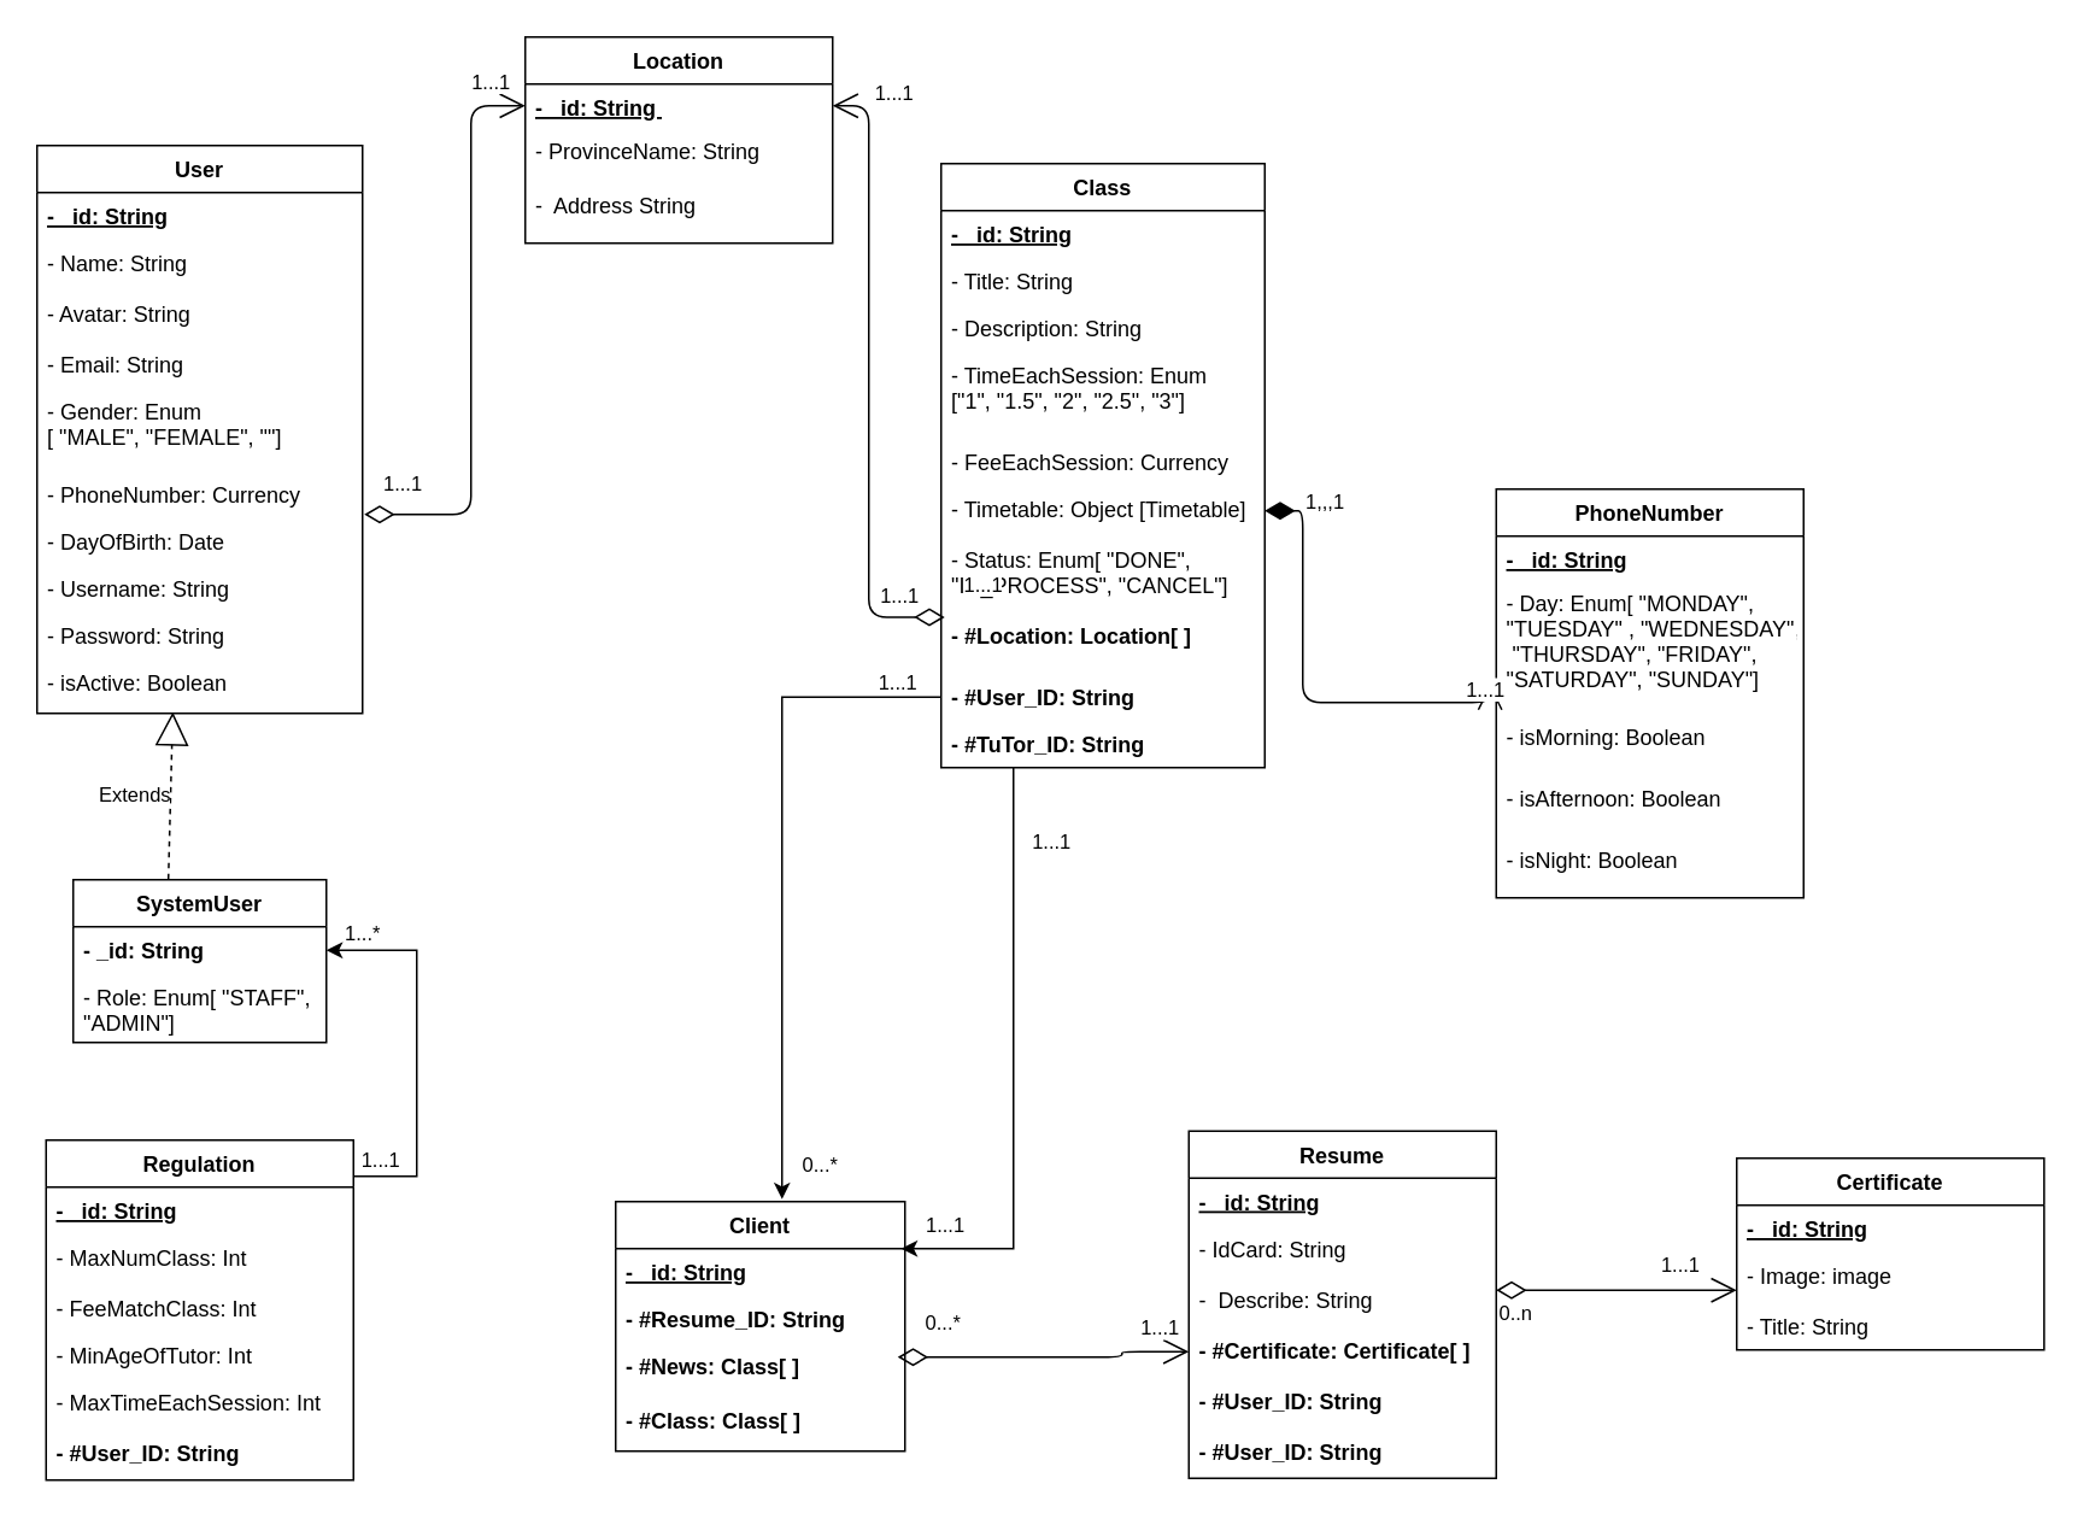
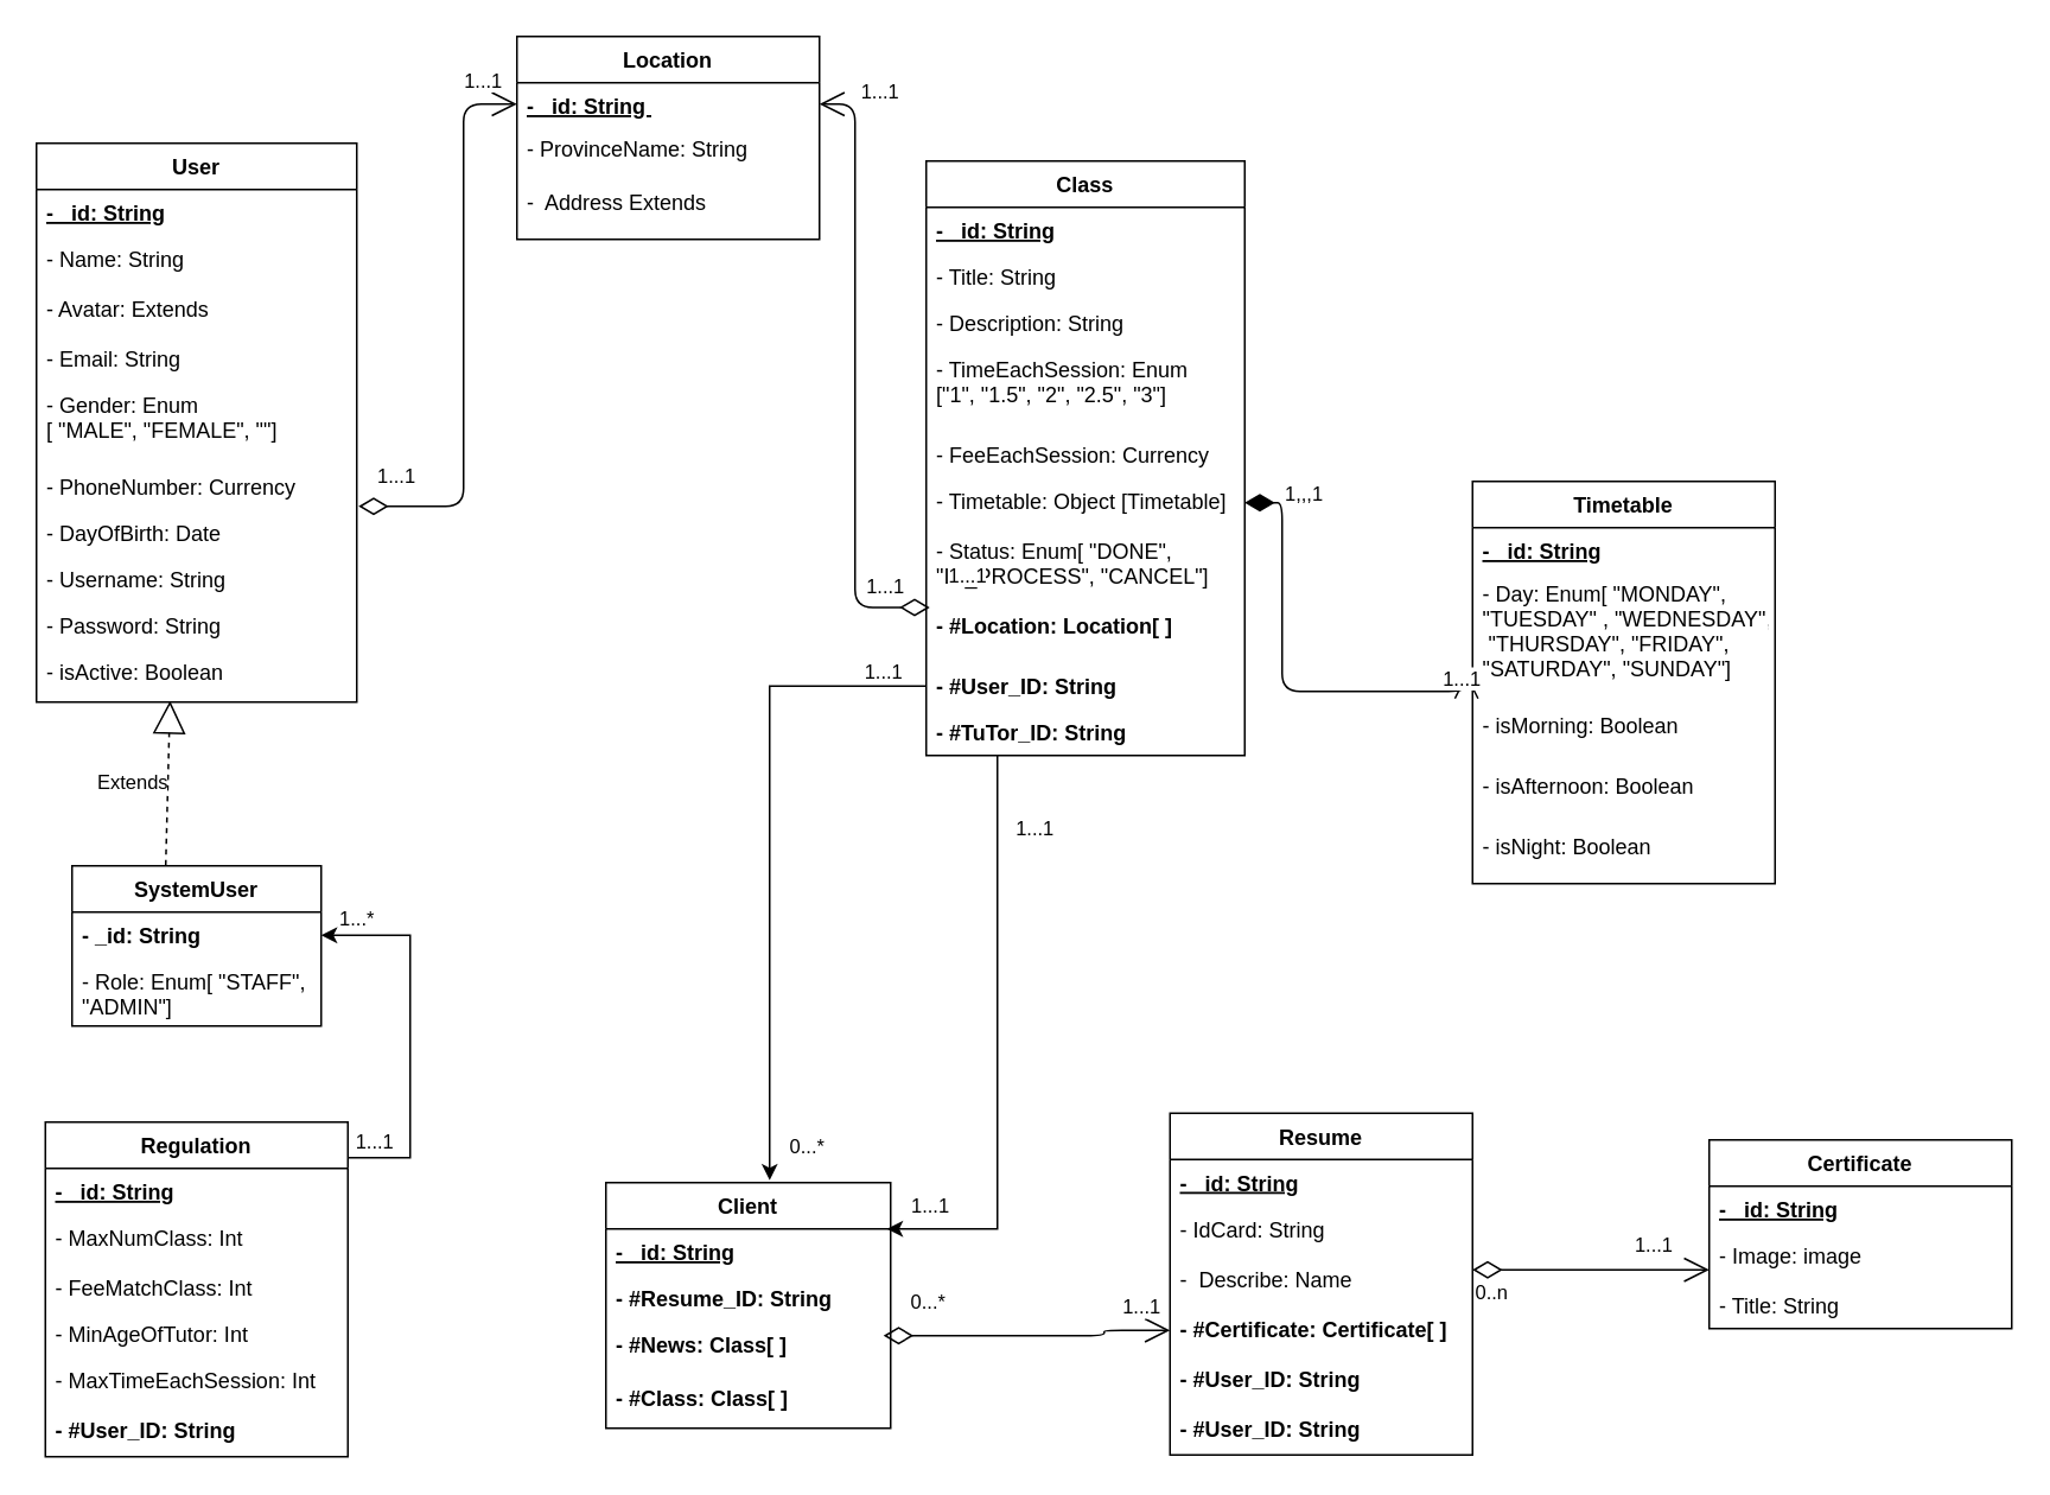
- <mxCell id="33" value="-  Address String" style="text;strokeColor=none;fillColor=none;align=left;verticalAlign=top;spacingLeft=4;spacingRight=4;overflow=hidden;rotatable=0;points=[[0,0.5],[1,0.5]];portConstraint=eastwest;" parent="30" vertex="1"><mxGeometry y="80" width="170" height="34" as="geometry" /></mxCell>
+ <mxCell id="33" value="-  Address Extends" style="text;strokeColor=none;fillColor=none;align=left;verticalAlign=top;spacingLeft=4;spacingRight=4;overflow=hidden;rotatable=0;points=[[0,0.5],[1,0.5]];portConstraint=eastwest;" parent="30" vertex="1"><mxGeometry y="80" width="170" height="34" as="geometry" /></mxCell>
- <mxCell id="5" value="- Avatar: String&#10;" style="text;strokeColor=none;fillColor=none;align=left;verticalAlign=top;spacingLeft=4;spacingRight=4;overflow=hidden;rotatable=0;points=[[0,0.5],[1,0.5]];portConstraint=eastwest;" parent="2" vertex="1"><mxGeometry y="80" width="180" height="28" as="geometry" /></mxCell>
+ <mxCell id="5" value="- Avatar: Extends&#10;" style="text;strokeColor=none;fillColor=none;align=left;verticalAlign=top;spacingLeft=4;spacingRight=4;overflow=hidden;rotatable=0;points=[[0,0.5],[1,0.5]];portConstraint=eastwest;" parent="2" vertex="1"><mxGeometry y="80" width="180" height="28" as="geometry" /></mxCell>
- <mxCell id="24" value="PhoneNumber" style="swimlane;fontStyle=1;childLayout=stackLayout;horizontal=1;startSize=26;fillColor=none;horizontalStack=0;resizeParent=1;resizeParentMax=0;resizeLast=0;collapsible=1;marginBottom=0;" parent="1" vertex="1"><mxGeometry x="827" y="270" width="170" height="226" as="geometry" /></mxCell>
+ <mxCell id="24" value="Timetable" style="swimlane;fontStyle=1;childLayout=stackLayout;horizontal=1;startSize=26;fillColor=none;horizontalStack=0;resizeParent=1;resizeParentMax=0;resizeLast=0;collapsible=1;marginBottom=0;" parent="1" vertex="1"><mxGeometry x="827" y="270" width="170" height="226" as="geometry" /></mxCell>
- <mxCell id="55" value="-  Describe: String" style="text;strokeColor=none;fillColor=none;align=left;verticalAlign=top;spacingLeft=4;spacingRight=4;overflow=hidden;rotatable=0;points=[[0,0.5],[1,0.5]];portConstraint=eastwest;" parent="52" vertex="1"><mxGeometry y="80" width="170" height="28" as="geometry" /></mxCell>
+ <mxCell id="55" value="-  Describe: Name" style="text;strokeColor=none;fillColor=none;align=left;verticalAlign=top;spacingLeft=4;spacingRight=4;overflow=hidden;rotatable=0;points=[[0,0.5],[1,0.5]];portConstraint=eastwest;" parent="52" vertex="1"><mxGeometry y="80" width="170" height="28" as="geometry" /></mxCell>
